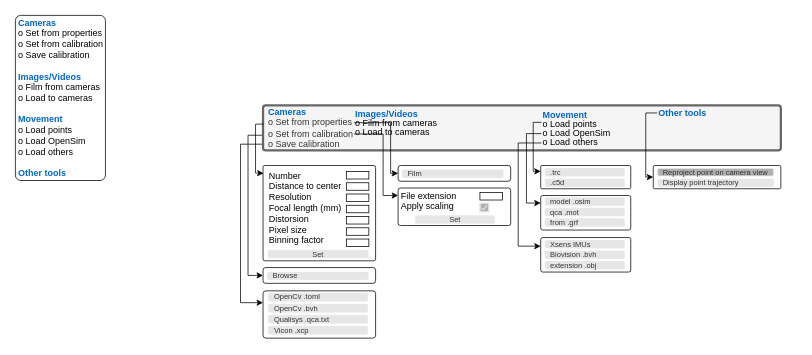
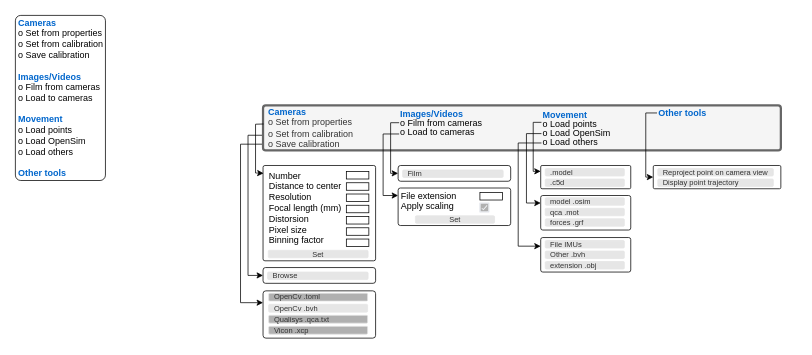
- <mxCell id="38" value="&lt;p style=&quot;line-height: 1;&quot;&gt;&lt;font style=&quot;font-size: 12px;&quot; color=&quot;#0066cc&quot;&gt;&lt;b&gt;Images/Videos&lt;br&gt;&lt;/b&gt;&lt;/font&gt;&lt;span style=&quot;font-size: 12px;&quot;&gt;o Film from cameras&lt;/span&gt;&lt;br style=&quot;font-size: 12px;&quot;&gt;&lt;span style=&quot;font-size: 12px;&quot;&gt;o Load to cameras&lt;/span&gt;&lt;/p&gt;" style="text;html=1;strokeColor=none;fillColor=none;align=left;verticalAlign=middle;whiteSpace=wrap;rounded=0;fontSize=10;fontColor=#000000;" vertex="1" parent="1"><mxGeometry x="471.386" y="148" width="166.491" height="30" as="geometry" /></mxCell>
+ <mxCell id="38" value="&lt;p style=&quot;line-height: 1;&quot;&gt;&lt;font style=&quot;font-size: 12px;&quot; color=&quot;#0066cc&quot;&gt;&lt;b&gt;Images/Videos&lt;br&gt;&lt;/b&gt;&lt;/font&gt;&lt;span style=&quot;font-size: 12px;&quot;&gt;o Film from cameras&lt;/span&gt;&lt;br style=&quot;font-size: 12px;&quot;&gt;&lt;span style=&quot;font-size: 12px;&quot;&gt;o Load to cameras&lt;/span&gt;&lt;/p&gt;" style="text;html=1;strokeColor=none;fillColor=none;align=left;verticalAlign=middle;whiteSpace=wrap;rounded=0;fontSize=10;fontColor=#000000;" vertex="1" parent="1"><mxGeometry x="531.386" y="148" width="166.491" height="30" as="geometry" /></mxCell>
- <mxCell id="53" value=".trc" style="rounded=1;html=1;shadow=0;dashed=0;whiteSpace=wrap;fontSize=10;fillColor=#E6E6E6;align=left;strokeColor=#E6E6E6;fontColor=#333333;spacingLeft=5;" vertex="1" parent="50"><mxGeometry x="6" y="4" width="105.5" height="10" as="geometry" /></mxCell>
+ <mxCell id="53" value=".model" style="rounded=1;html=1;shadow=0;dashed=0;whiteSpace=wrap;fontSize=10;fillColor=#E6E6E6;align=left;strokeColor=#E6E6E6;fontColor=#333333;spacingLeft=5;" vertex="1" parent="50"><mxGeometry x="6" y="4" width="105.5" height="10" as="geometry" /></mxCell>
- <mxCell id="21" value="Reproject point on camera view" style="rounded=1;html=1;shadow=0;dashed=0;whiteSpace=wrap;fontSize=10;fillColor=#b0b0b0;align=left;strokeColor=#E6E6E6;fontColor=#333333;spacingLeft=5;" vertex="1" parent="19"><mxGeometry x="26" y="-6" width="154" height="10" as="geometry" /></mxCell>
+ <mxCell id="21" value="Reproject point on camera view" style="rounded=1;html=1;shadow=0;dashed=0;whiteSpace=wrap;fontSize=10;fillColor=#E6E6E6;align=left;strokeColor=#E6E6E6;fontColor=#333333;spacingLeft=5;" vertex="1" parent="19"><mxGeometry x="26" y="-6" width="154" height="10" as="geometry" /></mxCell>
- <mxCell id="59" value="from .grf" style="rounded=1;html=1;shadow=0;dashed=0;whiteSpace=wrap;fontSize=10;fillColor=#E6E6E6;align=left;strokeColor=#E6E6E6;fontColor=#333333;spacingLeft=5;" vertex="1" parent="55"><mxGeometry x="6" y="31" width="105.5" height="10" as="geometry" /></mxCell>
+ <mxCell id="59" value="forces .grf" style="rounded=1;html=1;shadow=0;dashed=0;whiteSpace=wrap;fontSize=10;fillColor=#E6E6E6;align=left;strokeColor=#E6E6E6;fontColor=#333333;spacingLeft=5;" vertex="1" parent="55"><mxGeometry x="6" y="31" width="105.5" height="10" as="geometry" /></mxCell>
- <mxCell id="47" value="Xsens IMUs" style="rounded=1;html=1;shadow=0;dashed=0;whiteSpace=wrap;fontSize=10;fillColor=#E6E6E6;align=left;strokeColor=#E6E6E6;fontColor=#333333;spacingLeft=5;" vertex="1" parent="45"><mxGeometry x="6" y="100" width="105.5" height="10" as="geometry" /></mxCell>
+ <mxCell id="47" value="File IMUs" style="rounded=1;html=1;shadow=0;dashed=0;whiteSpace=wrap;fontSize=10;fillColor=#E6E6E6;align=left;strokeColor=#E6E6E6;fontColor=#333333;spacingLeft=5;" vertex="1" parent="45"><mxGeometry x="6" y="100" width="105.5" height="10" as="geometry" /></mxCell>
- <mxCell id="48" value="Biovision .bvh" style="rounded=1;html=1;shadow=0;dashed=0;whiteSpace=wrap;fontSize=10;fillColor=#E6E6E6;align=left;strokeColor=#E6E6E6;fontColor=#333333;spacingLeft=5;" vertex="1" parent="45"><mxGeometry x="6" y="114" width="105.5" height="10" as="geometry" /></mxCell>
+ <mxCell id="48" value="Other .bvh" style="rounded=1;html=1;shadow=0;dashed=0;whiteSpace=wrap;fontSize=10;fillColor=#E6E6E6;align=left;strokeColor=#E6E6E6;fontColor=#333333;spacingLeft=5;" vertex="1" parent="45"><mxGeometry x="6" y="114" width="105.5" height="10" as="geometry" /></mxCell>
- <mxCell id="15" value="OpenCv .toml" style="rounded=1;html=1;shadow=0;dashed=0;whiteSpace=wrap;fontSize=10;fillColor=#E6E6E6;align=left;strokeColor=#E6E6E6;fontColor=#333333;spacingLeft=5;" vertex="1" parent="12"><mxGeometry x="7.5" y="4.2" width="131.875" height="10.5" as="geometry" /></mxCell>
+ <mxCell id="15" value="OpenCv .toml" style="rounded=1;html=1;shadow=0;dashed=0;whiteSpace=wrap;fontSize=10;fillColor=#b0b0b0;align=left;strokeColor=#E6E6E6;fontColor=#333333;spacingLeft=5;" vertex="1" parent="12"><mxGeometry x="7.5" y="4.2" width="131.875" height="10.5" as="geometry" /></mxCell>
- <mxCell id="17" value="Qualisys .qca.txt" style="rounded=1;html=1;shadow=0;dashed=0;whiteSpace=wrap;fontSize=10;fillColor=#E6E6E6;align=left;strokeColor=#E6E6E6;fontColor=#333333;spacingLeft=5;" vertex="1" parent="12"><mxGeometry x="7.5" y="33.6" width="131.875" height="10.5" as="geometry" /></mxCell>
+ <mxCell id="17" value="Qualisys .qca.txt" style="rounded=1;html=1;shadow=0;dashed=0;whiteSpace=wrap;fontSize=10;fillColor=#b0b0b0;align=left;strokeColor=#E6E6E6;fontColor=#333333;spacingLeft=5;" vertex="1" parent="12"><mxGeometry x="7.5" y="33.6" width="131.875" height="10.5" as="geometry" /></mxCell>
- <mxCell id="18" value="Vicon .xcp" style="rounded=1;html=1;shadow=0;dashed=0;whiteSpace=wrap;fontSize=10;fillColor=#E6E6E6;align=left;strokeColor=#E6E6E6;fontColor=#333333;spacingLeft=5;" vertex="1" parent="12"><mxGeometry x="7.5" y="48.3" width="131.875" height="10.5" as="geometry" /></mxCell>
+ <mxCell id="18" value="Vicon .xcp" style="rounded=1;html=1;shadow=0;dashed=0;whiteSpace=wrap;fontSize=10;fillColor=#b0b0b0;align=left;strokeColor=#E6E6E6;fontColor=#333333;spacingLeft=5;" vertex="1" parent="12"><mxGeometry x="7.5" y="48.3" width="131.875" height="10.5" as="geometry" /></mxCell>
